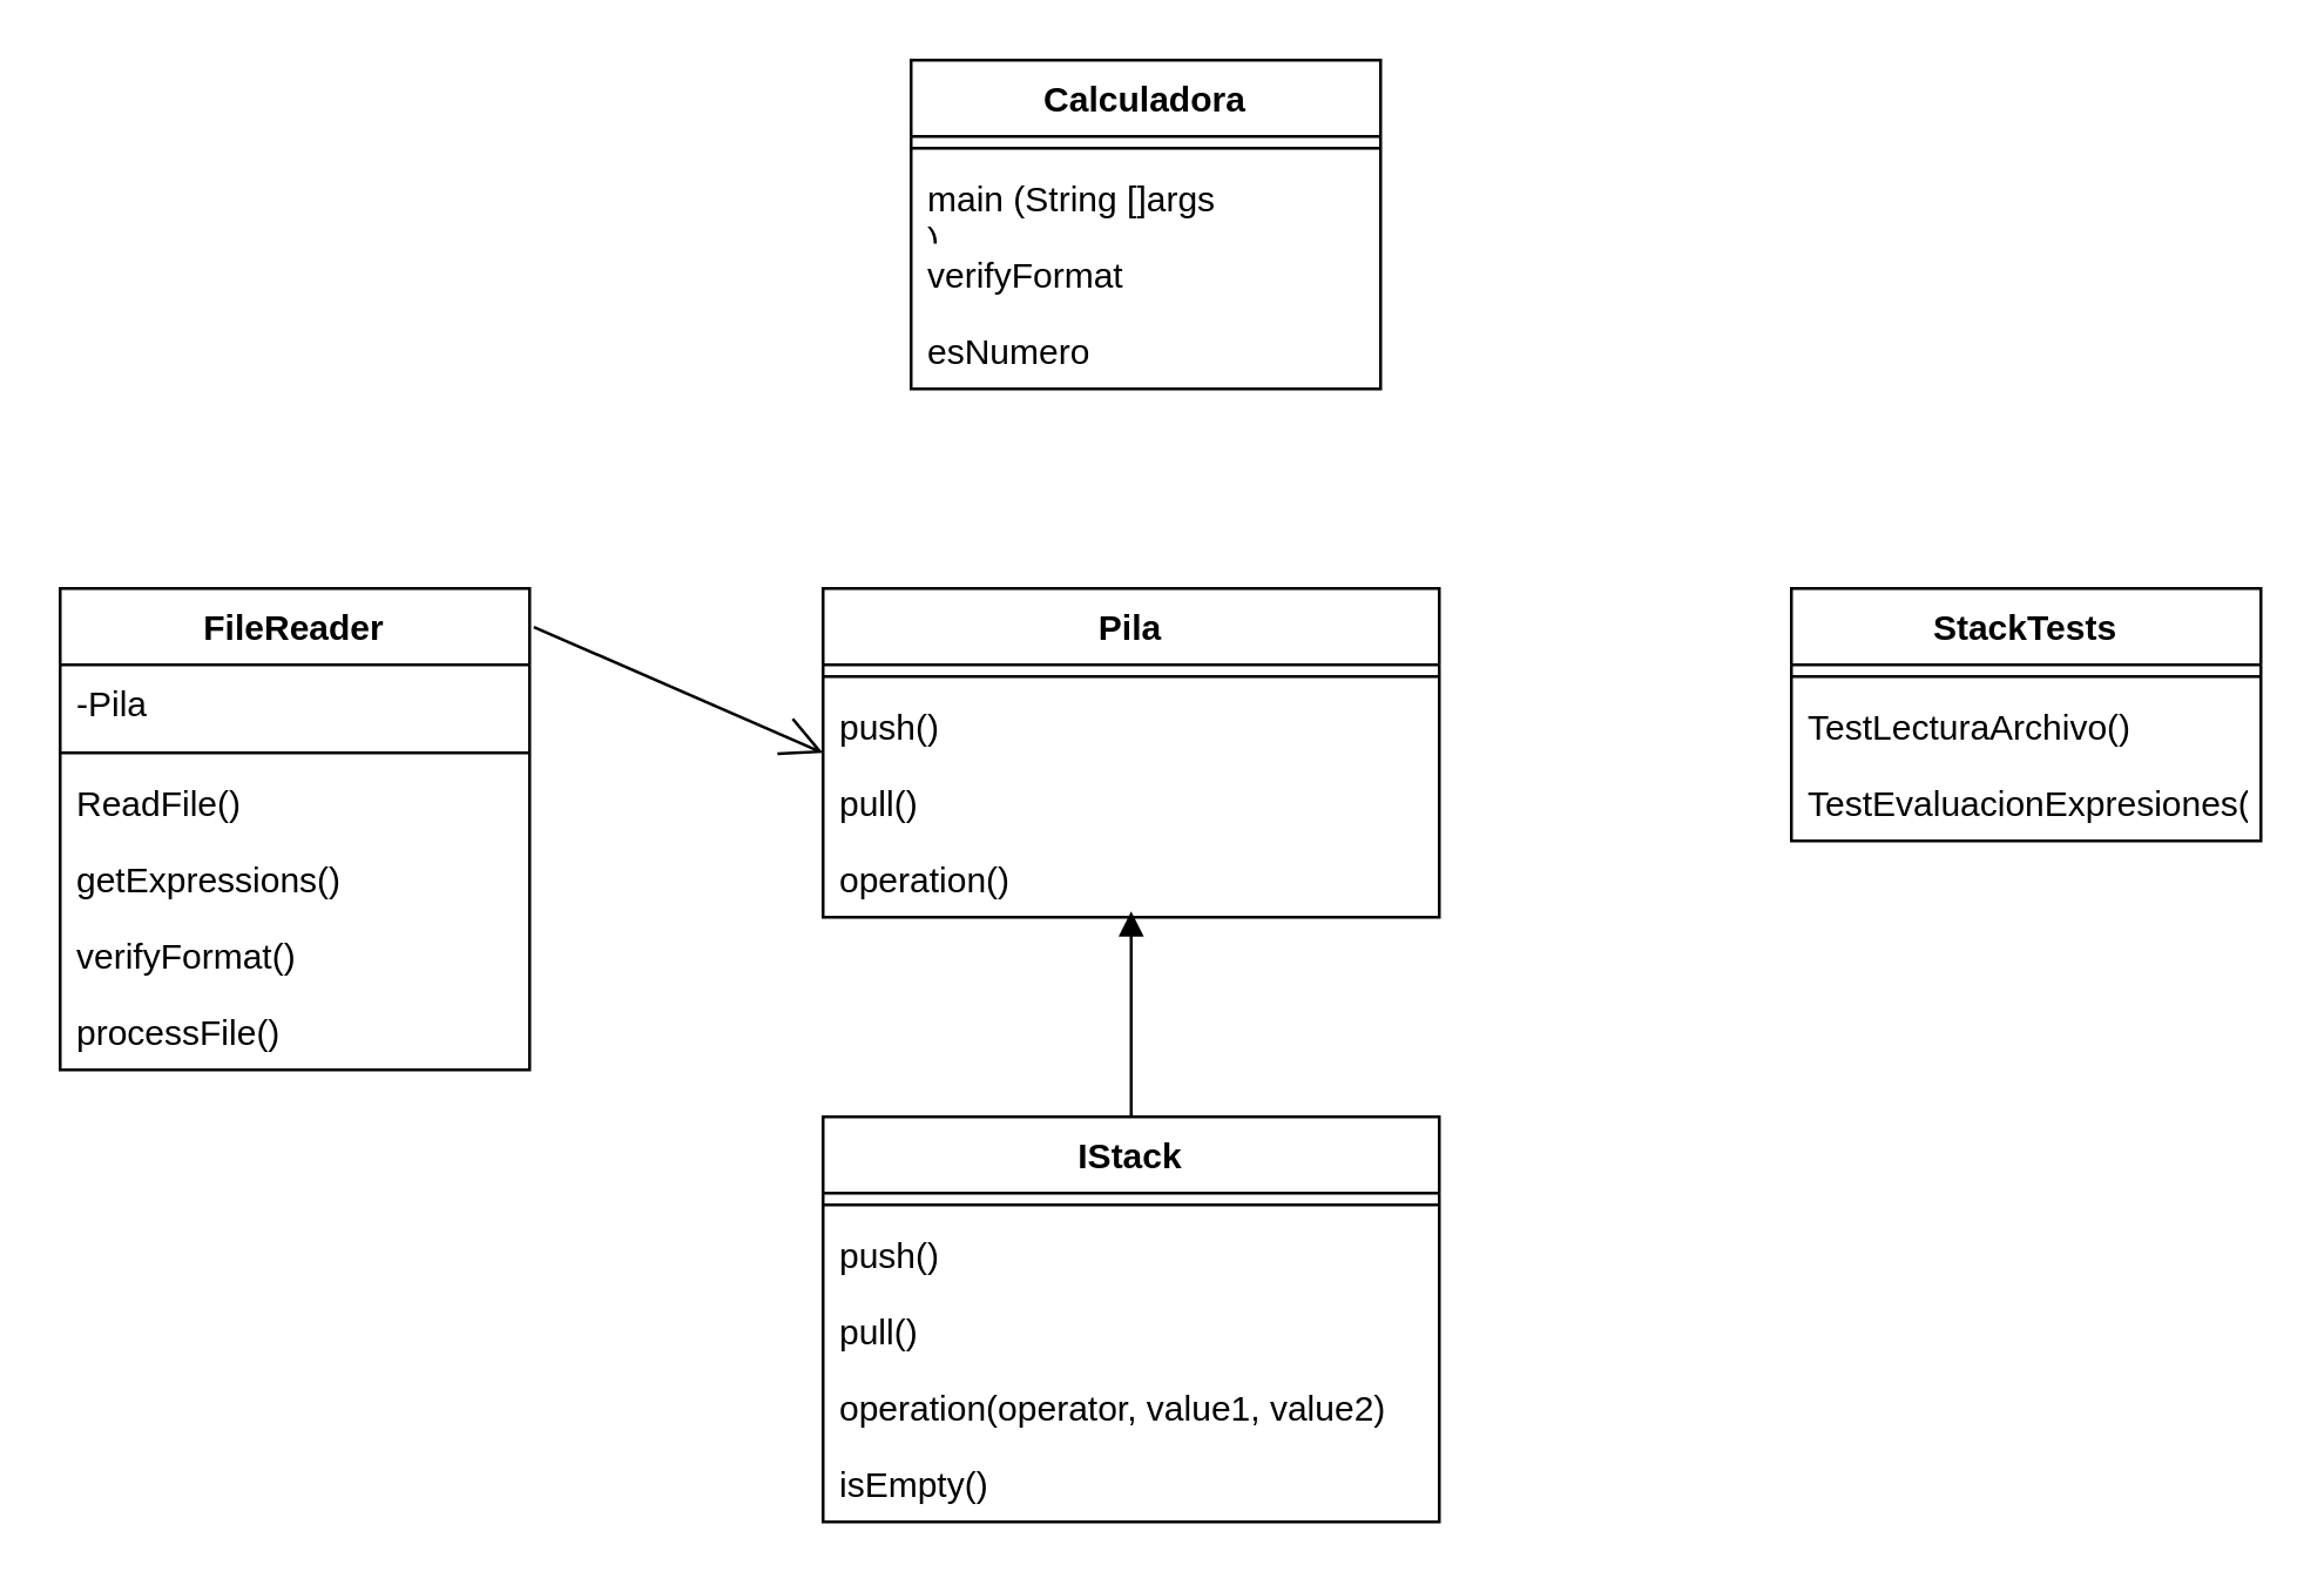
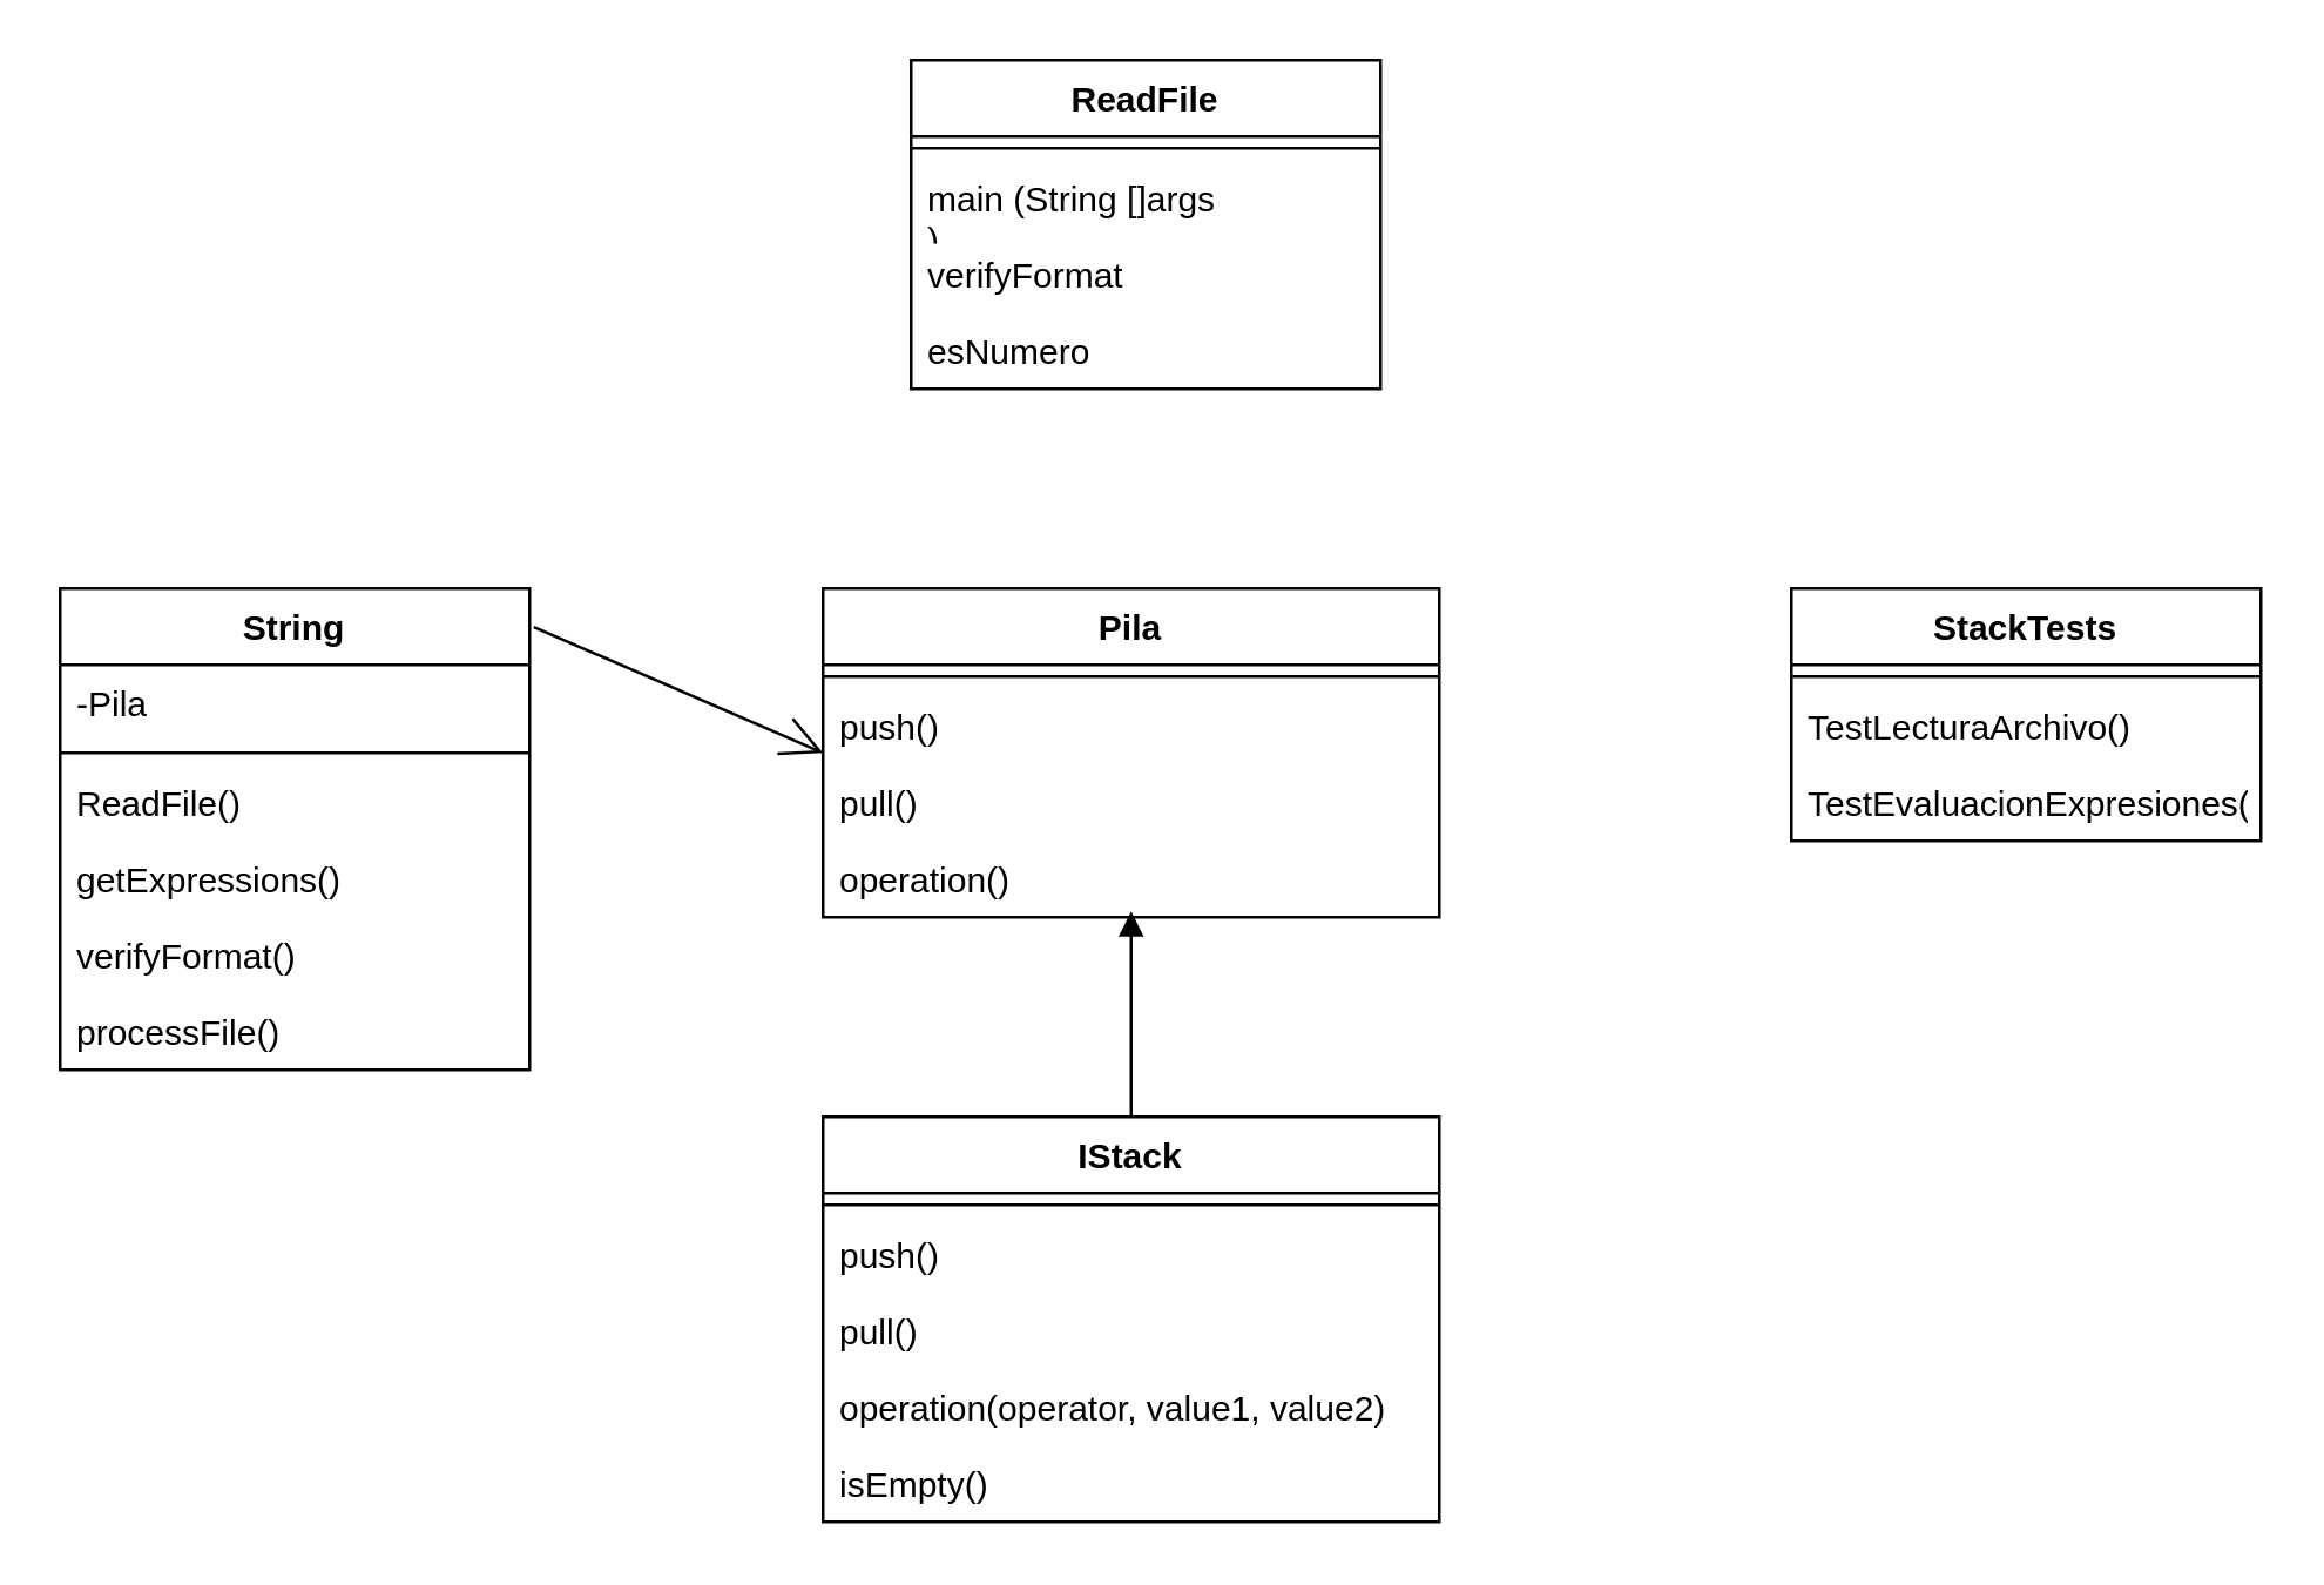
- <mxCell id="8" value="Calculadora" style="swimlane;fontStyle=1;align=center;verticalAlign=top;childLayout=stackLayout;horizontal=1;startSize=26;horizontalStack=0;resizeParent=1;resizeParentMax=0;resizeLast=0;collapsible=1;marginBottom=0;whiteSpace=wrap;html=1;" parent="1" vertex="1"><mxGeometry x="310" y="20" width="160" height="112" as="geometry" /></mxCell>
+ <mxCell id="8" value="ReadFile" style="swimlane;fontStyle=1;align=center;verticalAlign=top;childLayout=stackLayout;horizontal=1;startSize=26;horizontalStack=0;resizeParent=1;resizeParentMax=0;resizeLast=0;collapsible=1;marginBottom=0;whiteSpace=wrap;html=1;" parent="1" vertex="1"><mxGeometry x="310" y="20" width="160" height="112" as="geometry" /></mxCell>
- <mxCell id="23" value="FileReader" style="swimlane;fontStyle=1;align=center;verticalAlign=top;childLayout=stackLayout;horizontal=1;startSize=26;horizontalStack=0;resizeParent=1;resizeParentMax=0;resizeLast=0;collapsible=1;marginBottom=0;whiteSpace=wrap;html=1;" parent="1" vertex="1"><mxGeometry x="20" y="200" width="160" height="164" as="geometry" /></mxCell>
+ <mxCell id="23" value="String" style="swimlane;fontStyle=1;align=center;verticalAlign=top;childLayout=stackLayout;horizontal=1;startSize=26;horizontalStack=0;resizeParent=1;resizeParentMax=0;resizeLast=0;collapsible=1;marginBottom=0;whiteSpace=wrap;html=1;" parent="1" vertex="1"><mxGeometry x="20" y="200" width="160" height="164" as="geometry" /></mxCell>
